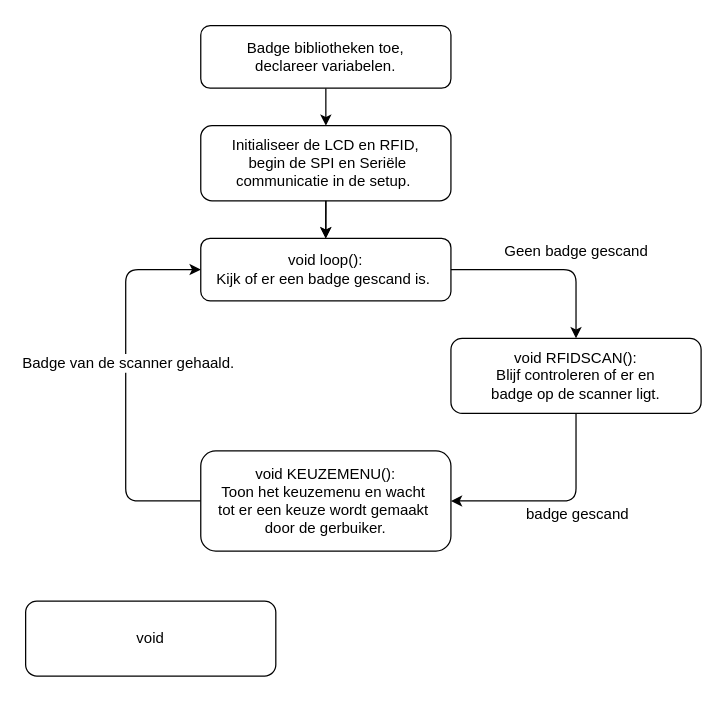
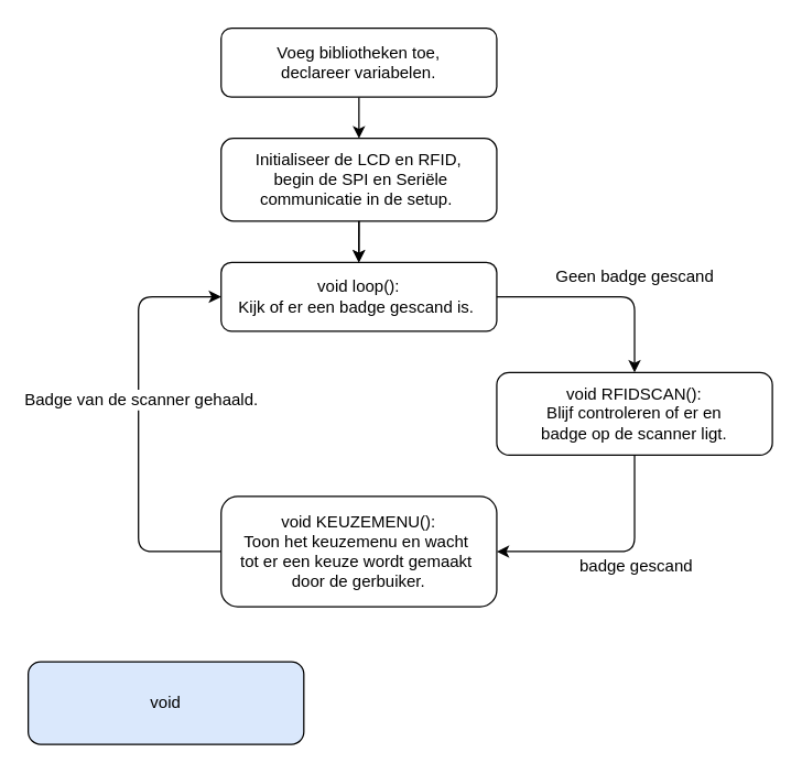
- <mxCell id="3" value="Badge bibliotheken toe,&lt;br&gt;declareer variabelen." style="rounded=1;whiteSpace=wrap;html=1;" vertex="1" parent="1"><mxGeometry x="160" y="20" width="200" height="50" as="geometry" /></mxCell>
+ <mxCell id="3" value="Voeg bibliotheken toe,&lt;br&gt;declareer variabelen." style="rounded=1;whiteSpace=wrap;html=1;" vertex="1" parent="1"><mxGeometry x="160" y="20" width="200" height="50" as="geometry" /></mxCell>
- <mxCell id="16" value="void" style="rounded=1;whiteSpace=wrap;html=1;" vertex="1" parent="1"><mxGeometry x="20" y="480" width="200" height="60" as="geometry" /></mxCell>
+ <mxCell id="16" value="void" style="rounded=1;whiteSpace=wrap;html=1;fillColor=#dae8fc;" vertex="1" parent="1"><mxGeometry x="20" y="480" width="200" height="60" as="geometry" /></mxCell>
